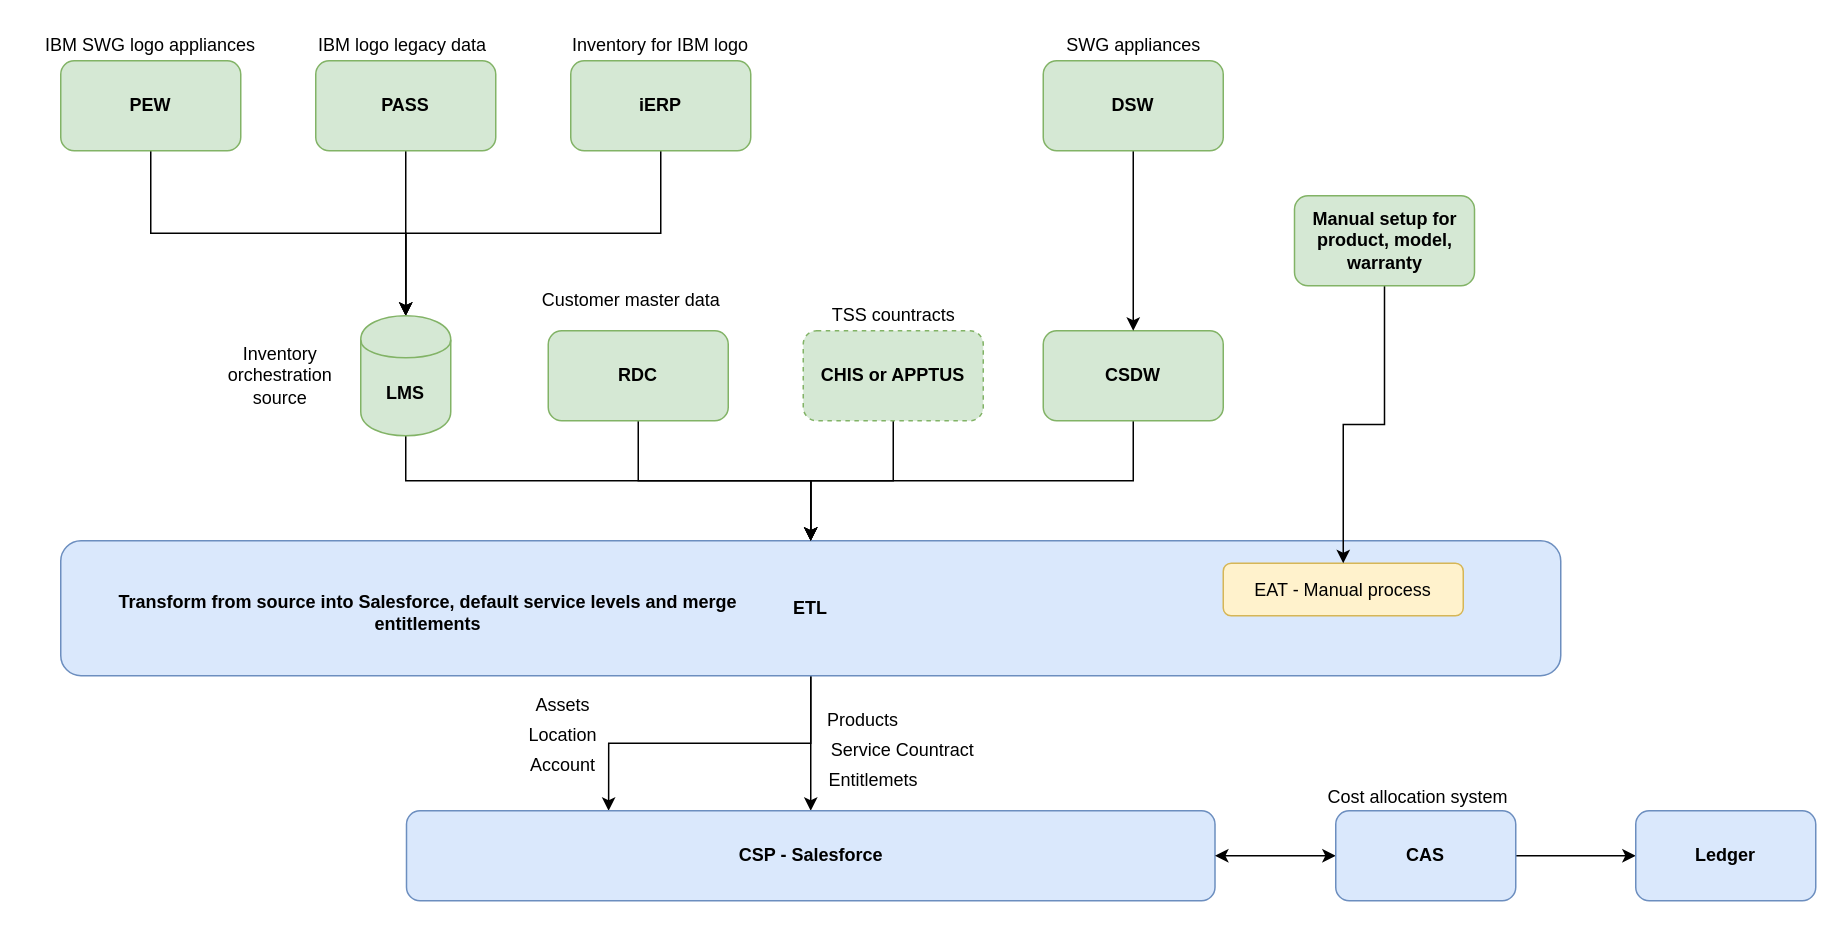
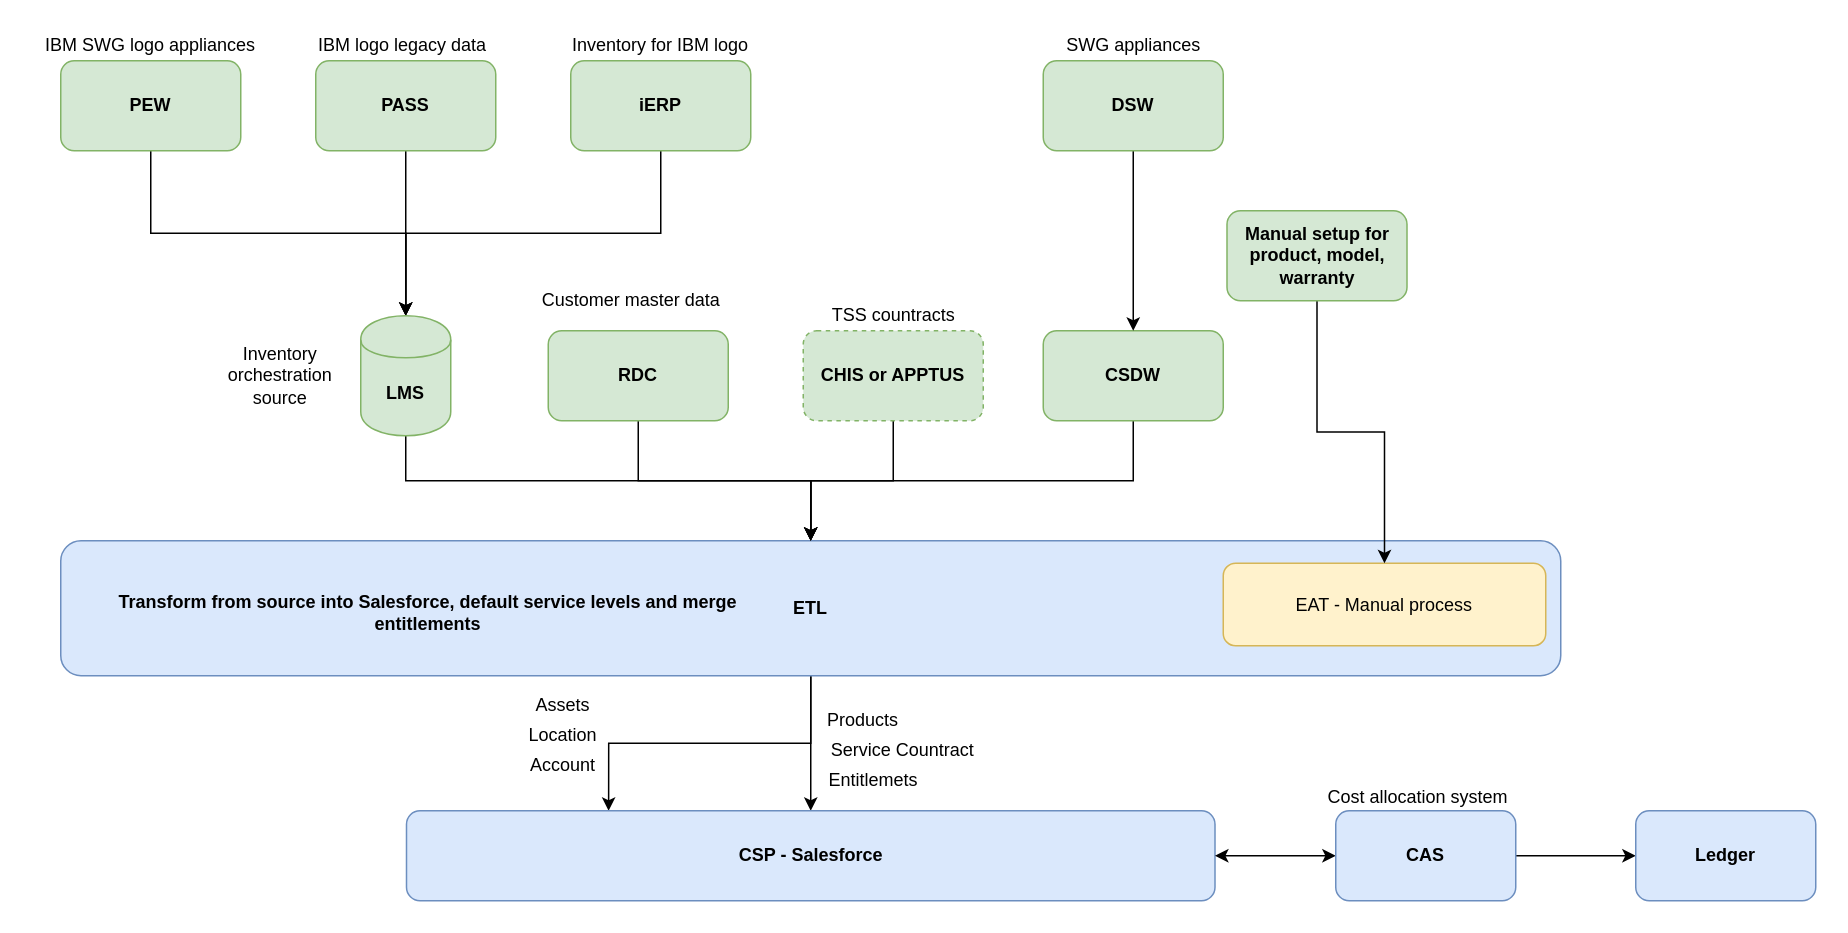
- <mxCell id="23" value="Manual setup for product, model, warranty" style="rounded=1;whiteSpace=wrap;html=1;fillColor=#d5e8d4;strokeColor=#82b366;fontStyle=1" vertex="1" parent="1"><mxGeometry x="862.5" y="130" width="120" height="60" as="geometry" /></mxCell>
+ <mxCell id="23" value="Manual setup for product, model, warranty" style="rounded=1;whiteSpace=wrap;html=1;fillColor=#d5e8d4;strokeColor=#82b366;fontStyle=1" vertex="1" parent="1"><mxGeometry x="817.5" y="140" width="120" height="60" as="geometry" /></mxCell>
- <mxCell id="21" value="EAT - Manual process" style="rounded=1;whiteSpace=wrap;html=1;fillColor=#fff2cc;strokeColor=#d6b656;" vertex="1" parent="1"><mxGeometry x="815" y="375" width="160" height="35" as="geometry" /></mxCell>
+ <mxCell id="21" value="EAT - Manual process" style="rounded=1;whiteSpace=wrap;html=1;fillColor=#fff2cc;strokeColor=#d6b656;" vertex="1" parent="1"><mxGeometry x="815" y="375" width="215" height="55" as="geometry" /></mxCell>
